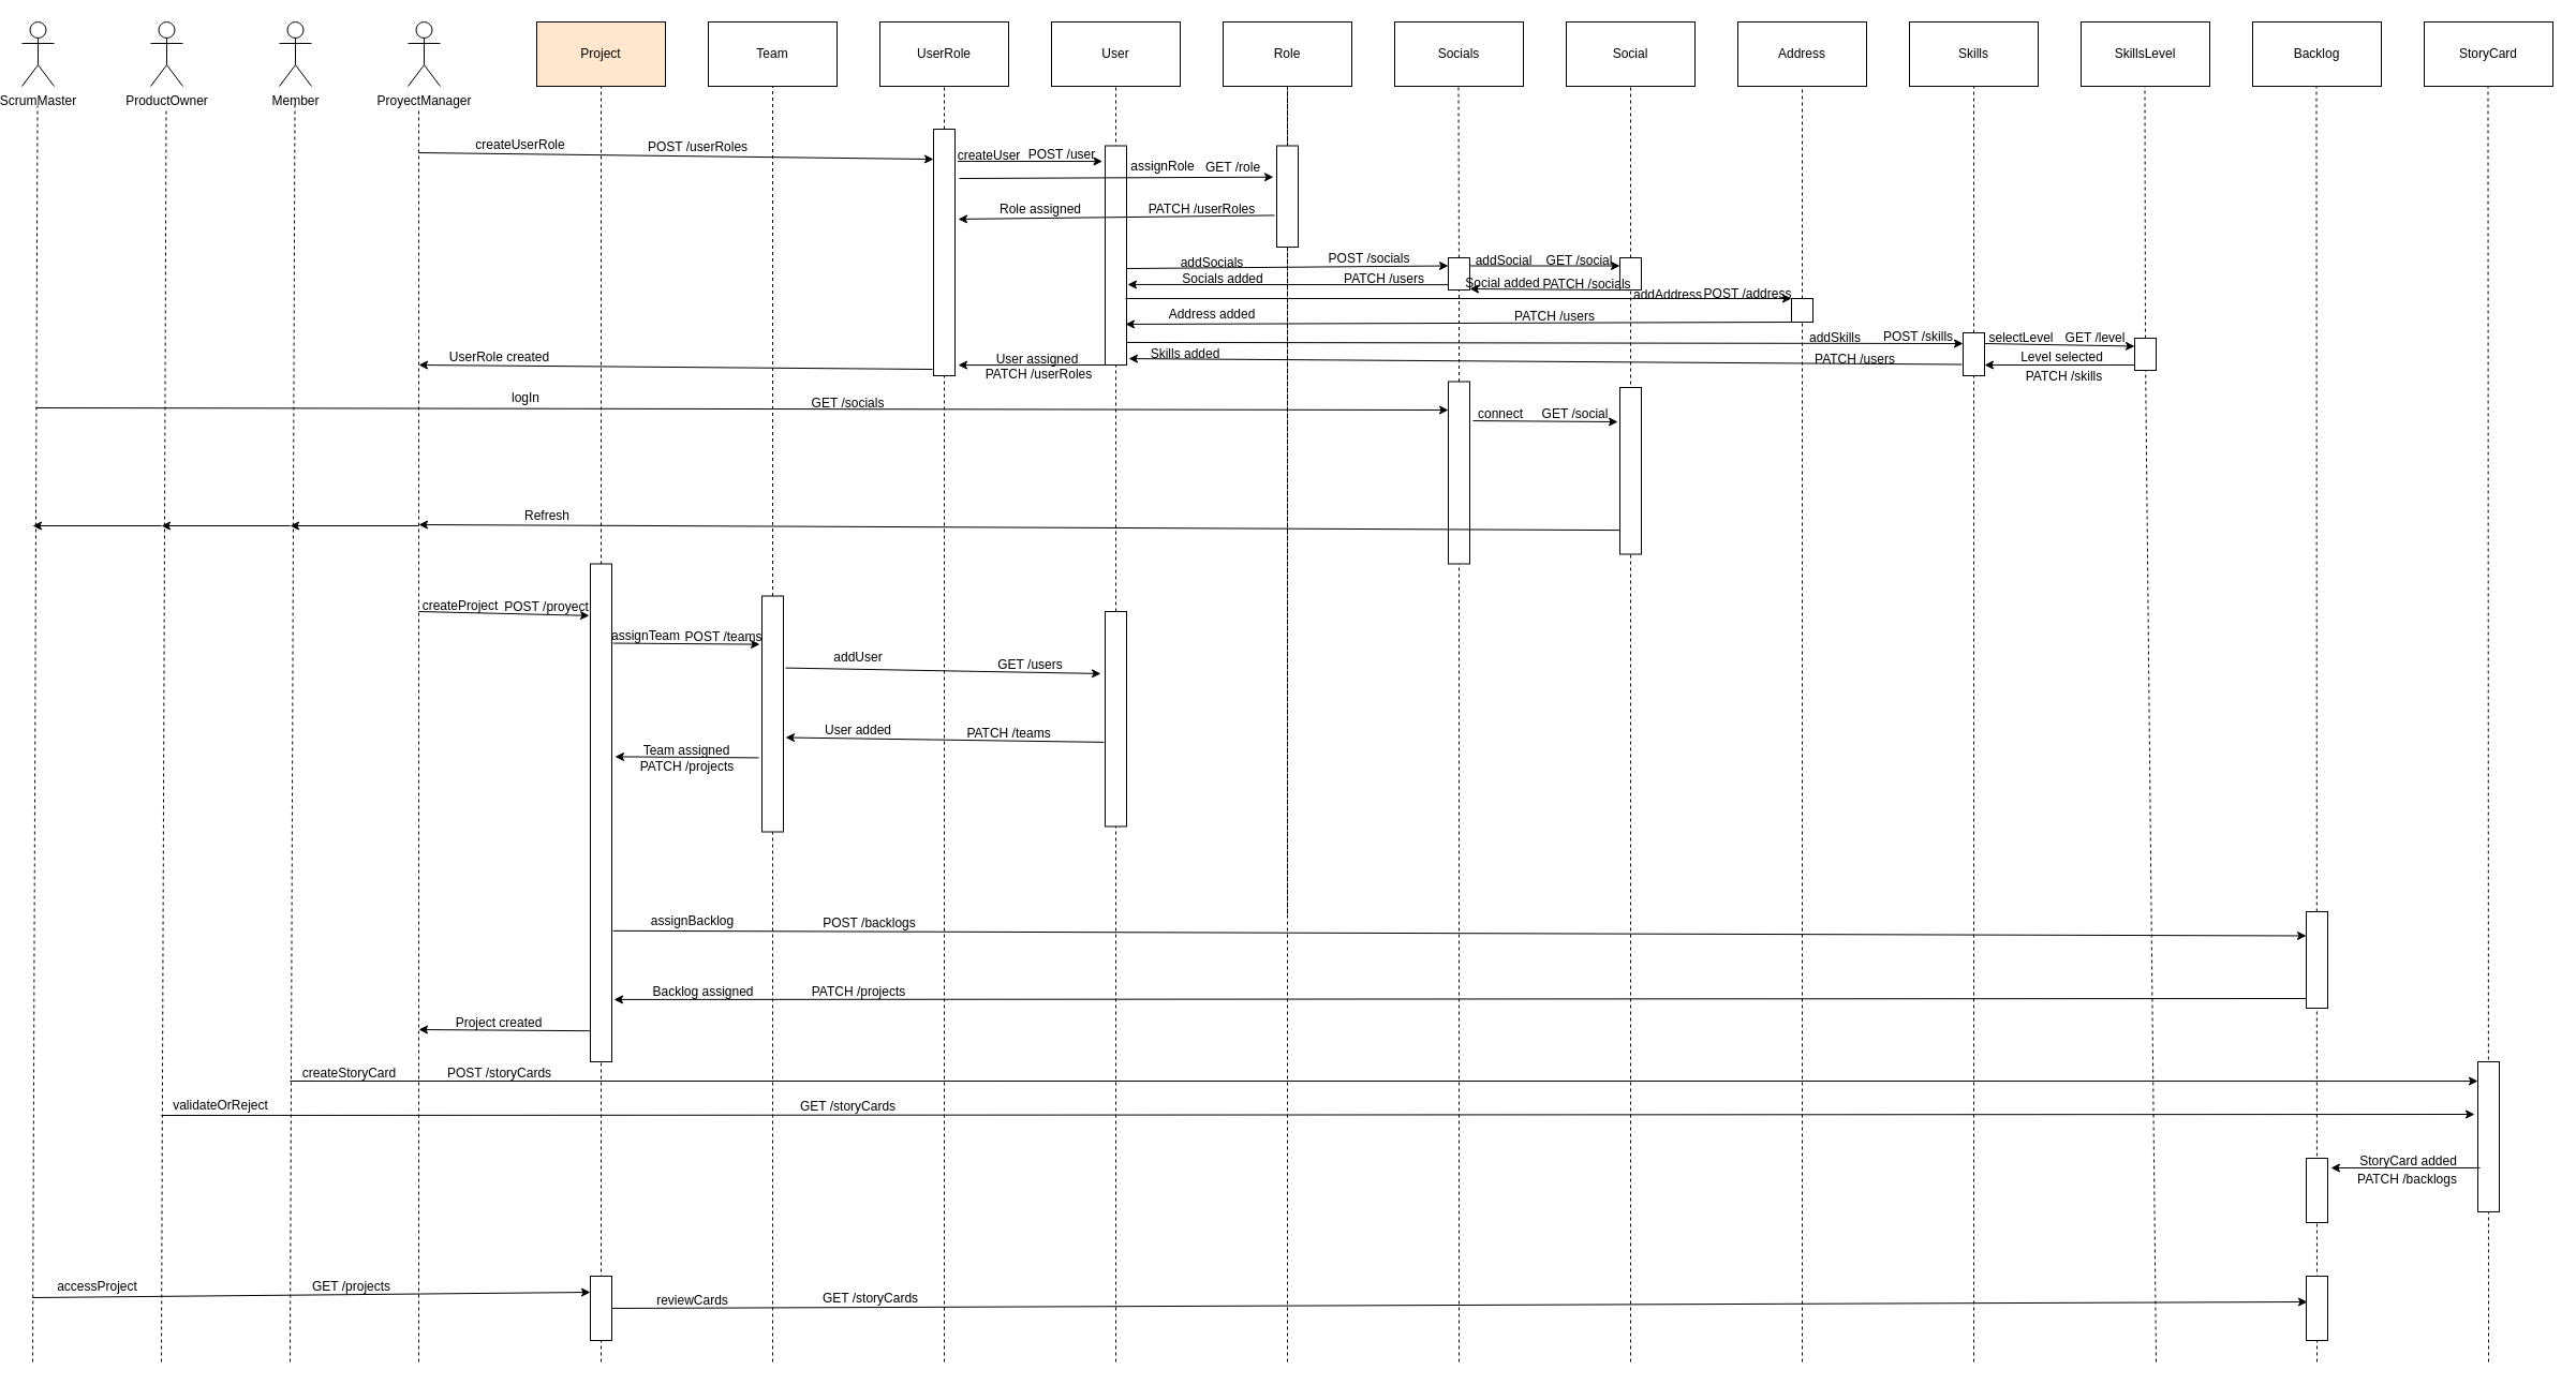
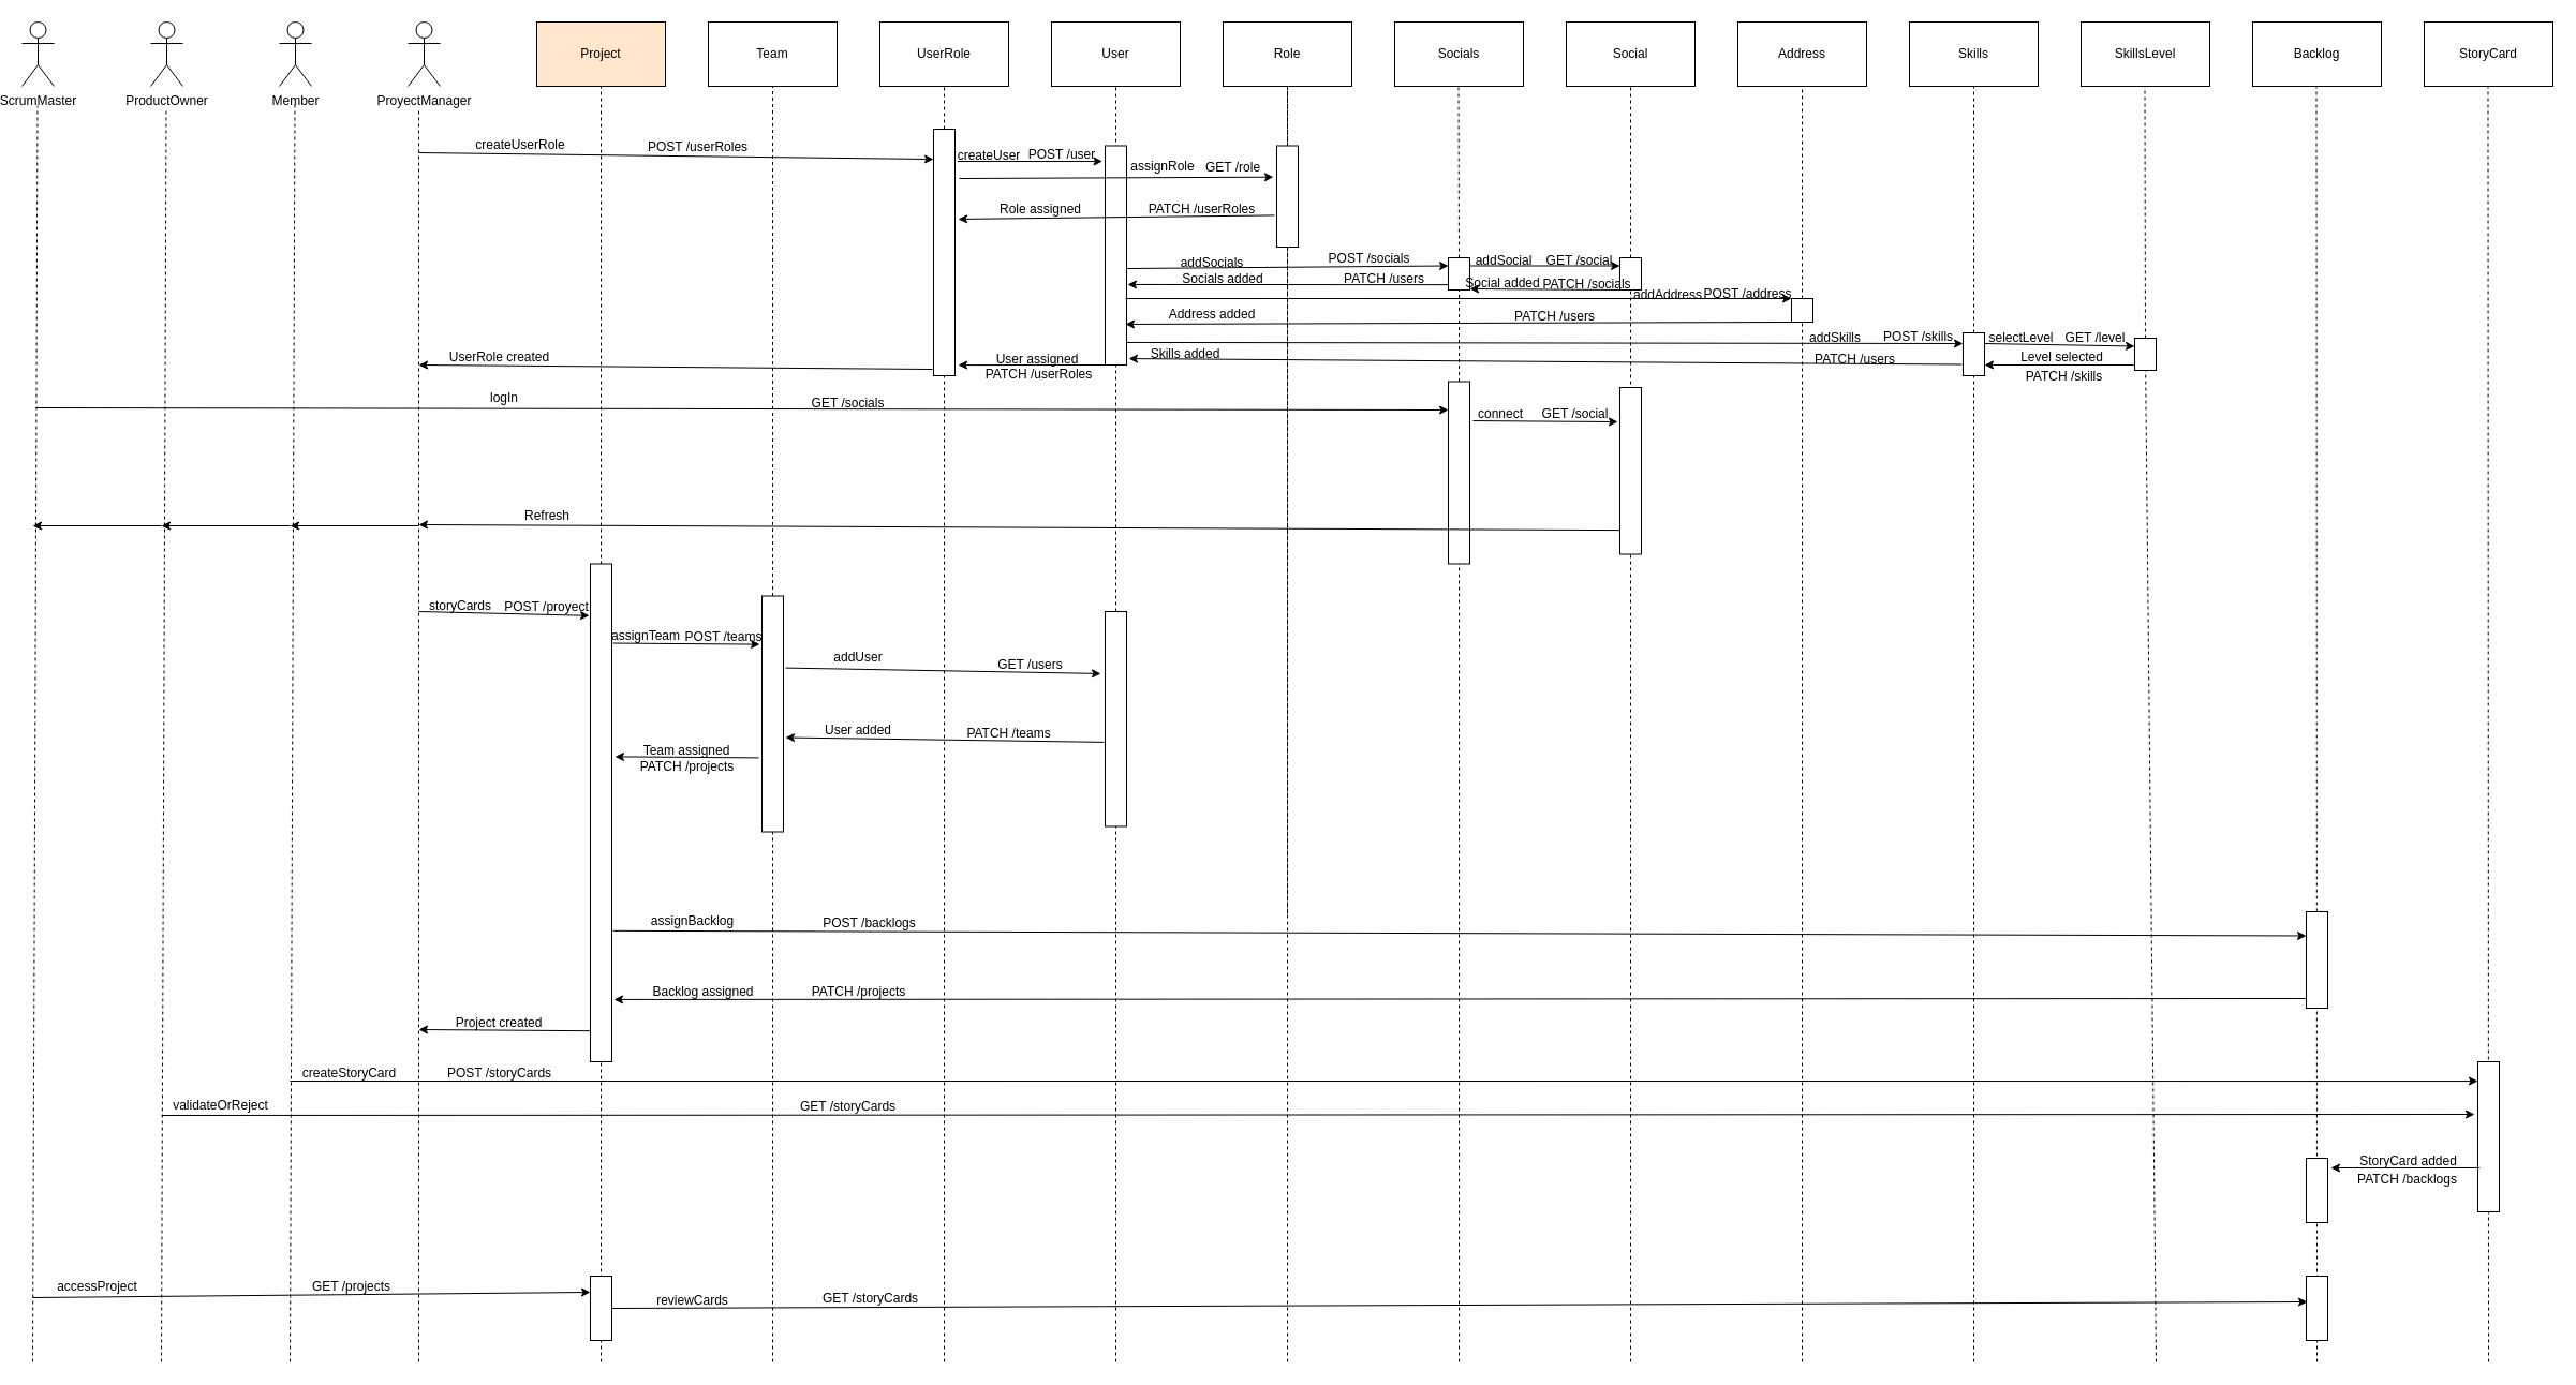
- <mxCell id="31" value="logIn" style="text;html=1;strokeColor=none;fillColor=none;align=center;verticalAlign=middle;whiteSpace=wrap;rounded=0;" vertex="1" parent="1"><mxGeometry x="460" y="355.5" width="60" height="30" as="geometry" /></mxCell>
+ <mxCell id="31" value="logIn" style="text;html=1;strokeColor=none;fillColor=none;align=center;verticalAlign=middle;whiteSpace=wrap;rounded=0;" vertex="1" parent="1"><mxGeometry x="440" y="355.5" width="60" height="30" as="geometry" /></mxCell>
- <mxCell id="16" value="createProject" style="text;html=1;strokeColor=none;fillColor=none;align=center;verticalAlign=middle;whiteSpace=wrap;rounded=0;" vertex="1" parent="1"><mxGeometry x="399" y="550" width="60" height="30" as="geometry" /></mxCell>
+ <mxCell id="16" value="storyCards" style="text;html=1;strokeColor=none;fillColor=none;align=center;verticalAlign=middle;whiteSpace=wrap;rounded=0;" vertex="1" parent="1"><mxGeometry x="399" y="550" width="60" height="30" as="geometry" /></mxCell>
